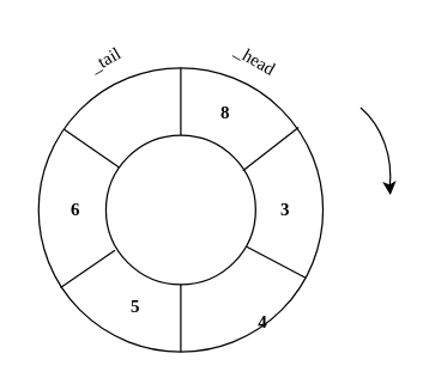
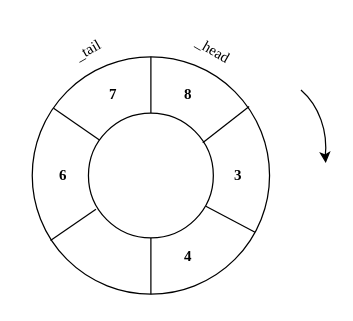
+ <mxCell id="15" value="&lt;font face=&quot;Comic Sans MS&quot;&gt;&lt;b&gt;7&lt;/b&gt;&lt;/font&gt;" style="text;html=1;strokeColor=none;fillColor=none;align=center;verticalAlign=middle;whiteSpace=wrap;rounded=0;" vertex="1" parent="1"><mxGeometry x="60" y="60" width="60" height="30" as="geometry" /></mxCell>
- <mxCell id="13" value="&lt;font face=&quot;Comic Sans MS&quot;&gt;&lt;b&gt;5&lt;/b&gt;&lt;/font&gt;" style="text;html=1;strokeColor=none;fillColor=none;align=center;verticalAlign=middle;whiteSpace=wrap;rounded=0;" vertex="1" parent="1"><mxGeometry x="60" y="190" width="60" height="30" as="geometry" /></mxCell>
- <mxCell id="12" value="&lt;font face=&quot;Comic Sans MS&quot;&gt;&lt;b&gt;4&lt;/b&gt;&lt;/font&gt;" style="text;html=1;strokeColor=none;fillColor=none;align=center;verticalAlign=middle;whiteSpace=wrap;rounded=0;" vertex="1" parent="1"><mxGeometry x="145" y="200" width="60" height="30" as="geometry" /></mxCell>
+ <mxCell id="12" value="&lt;font face=&quot;Comic Sans MS&quot;&gt;&lt;b&gt;4&lt;/b&gt;&lt;/font&gt;" style="text;html=1;strokeColor=none;fillColor=none;align=center;verticalAlign=middle;whiteSpace=wrap;rounded=0;" vertex="1" parent="1"><mxGeometry x="120" y="190" width="60" height="30" as="geometry" /></mxCell>
